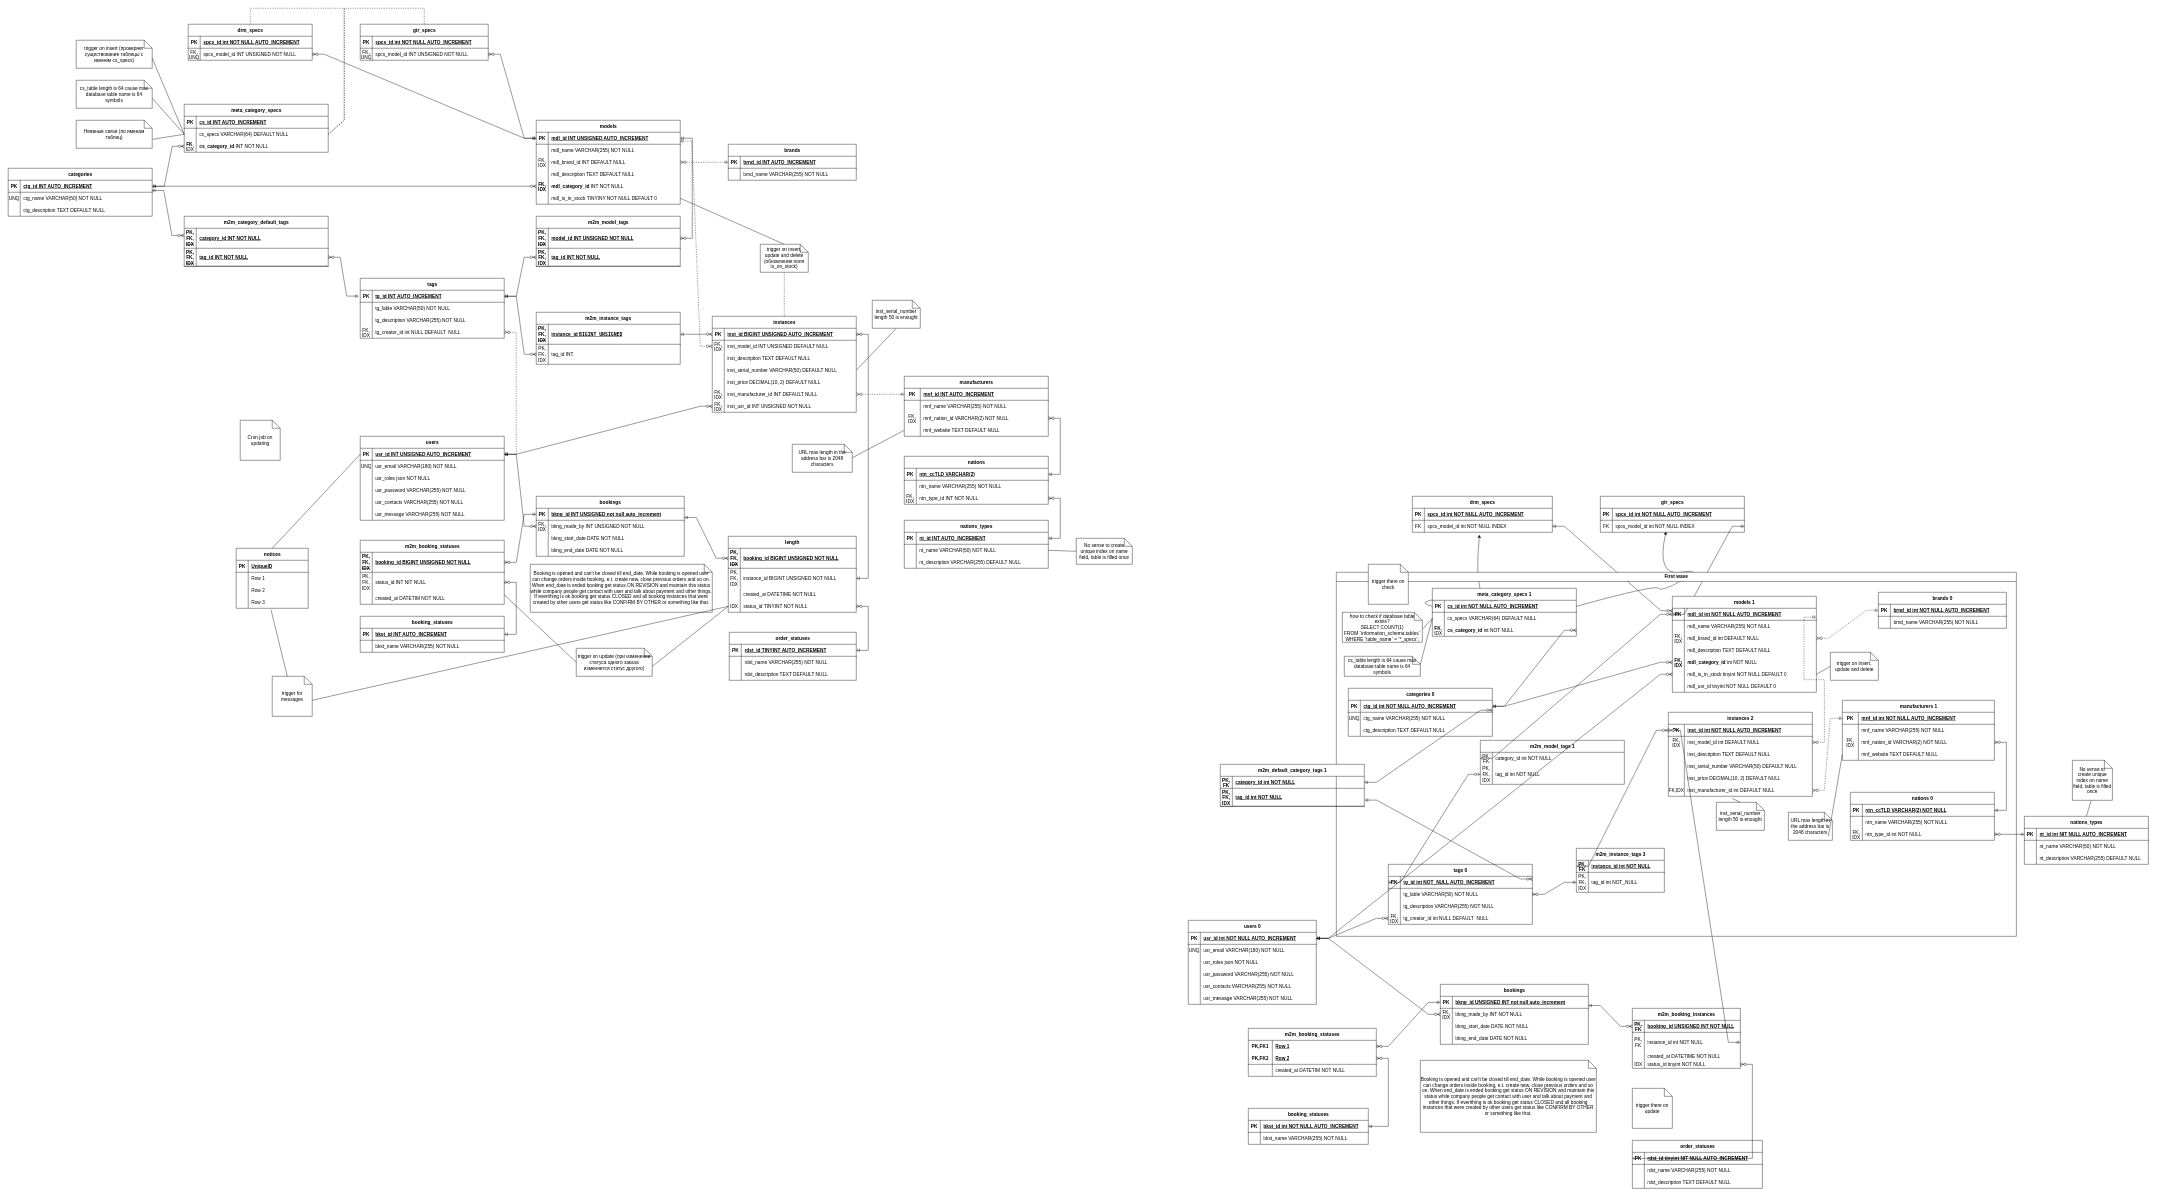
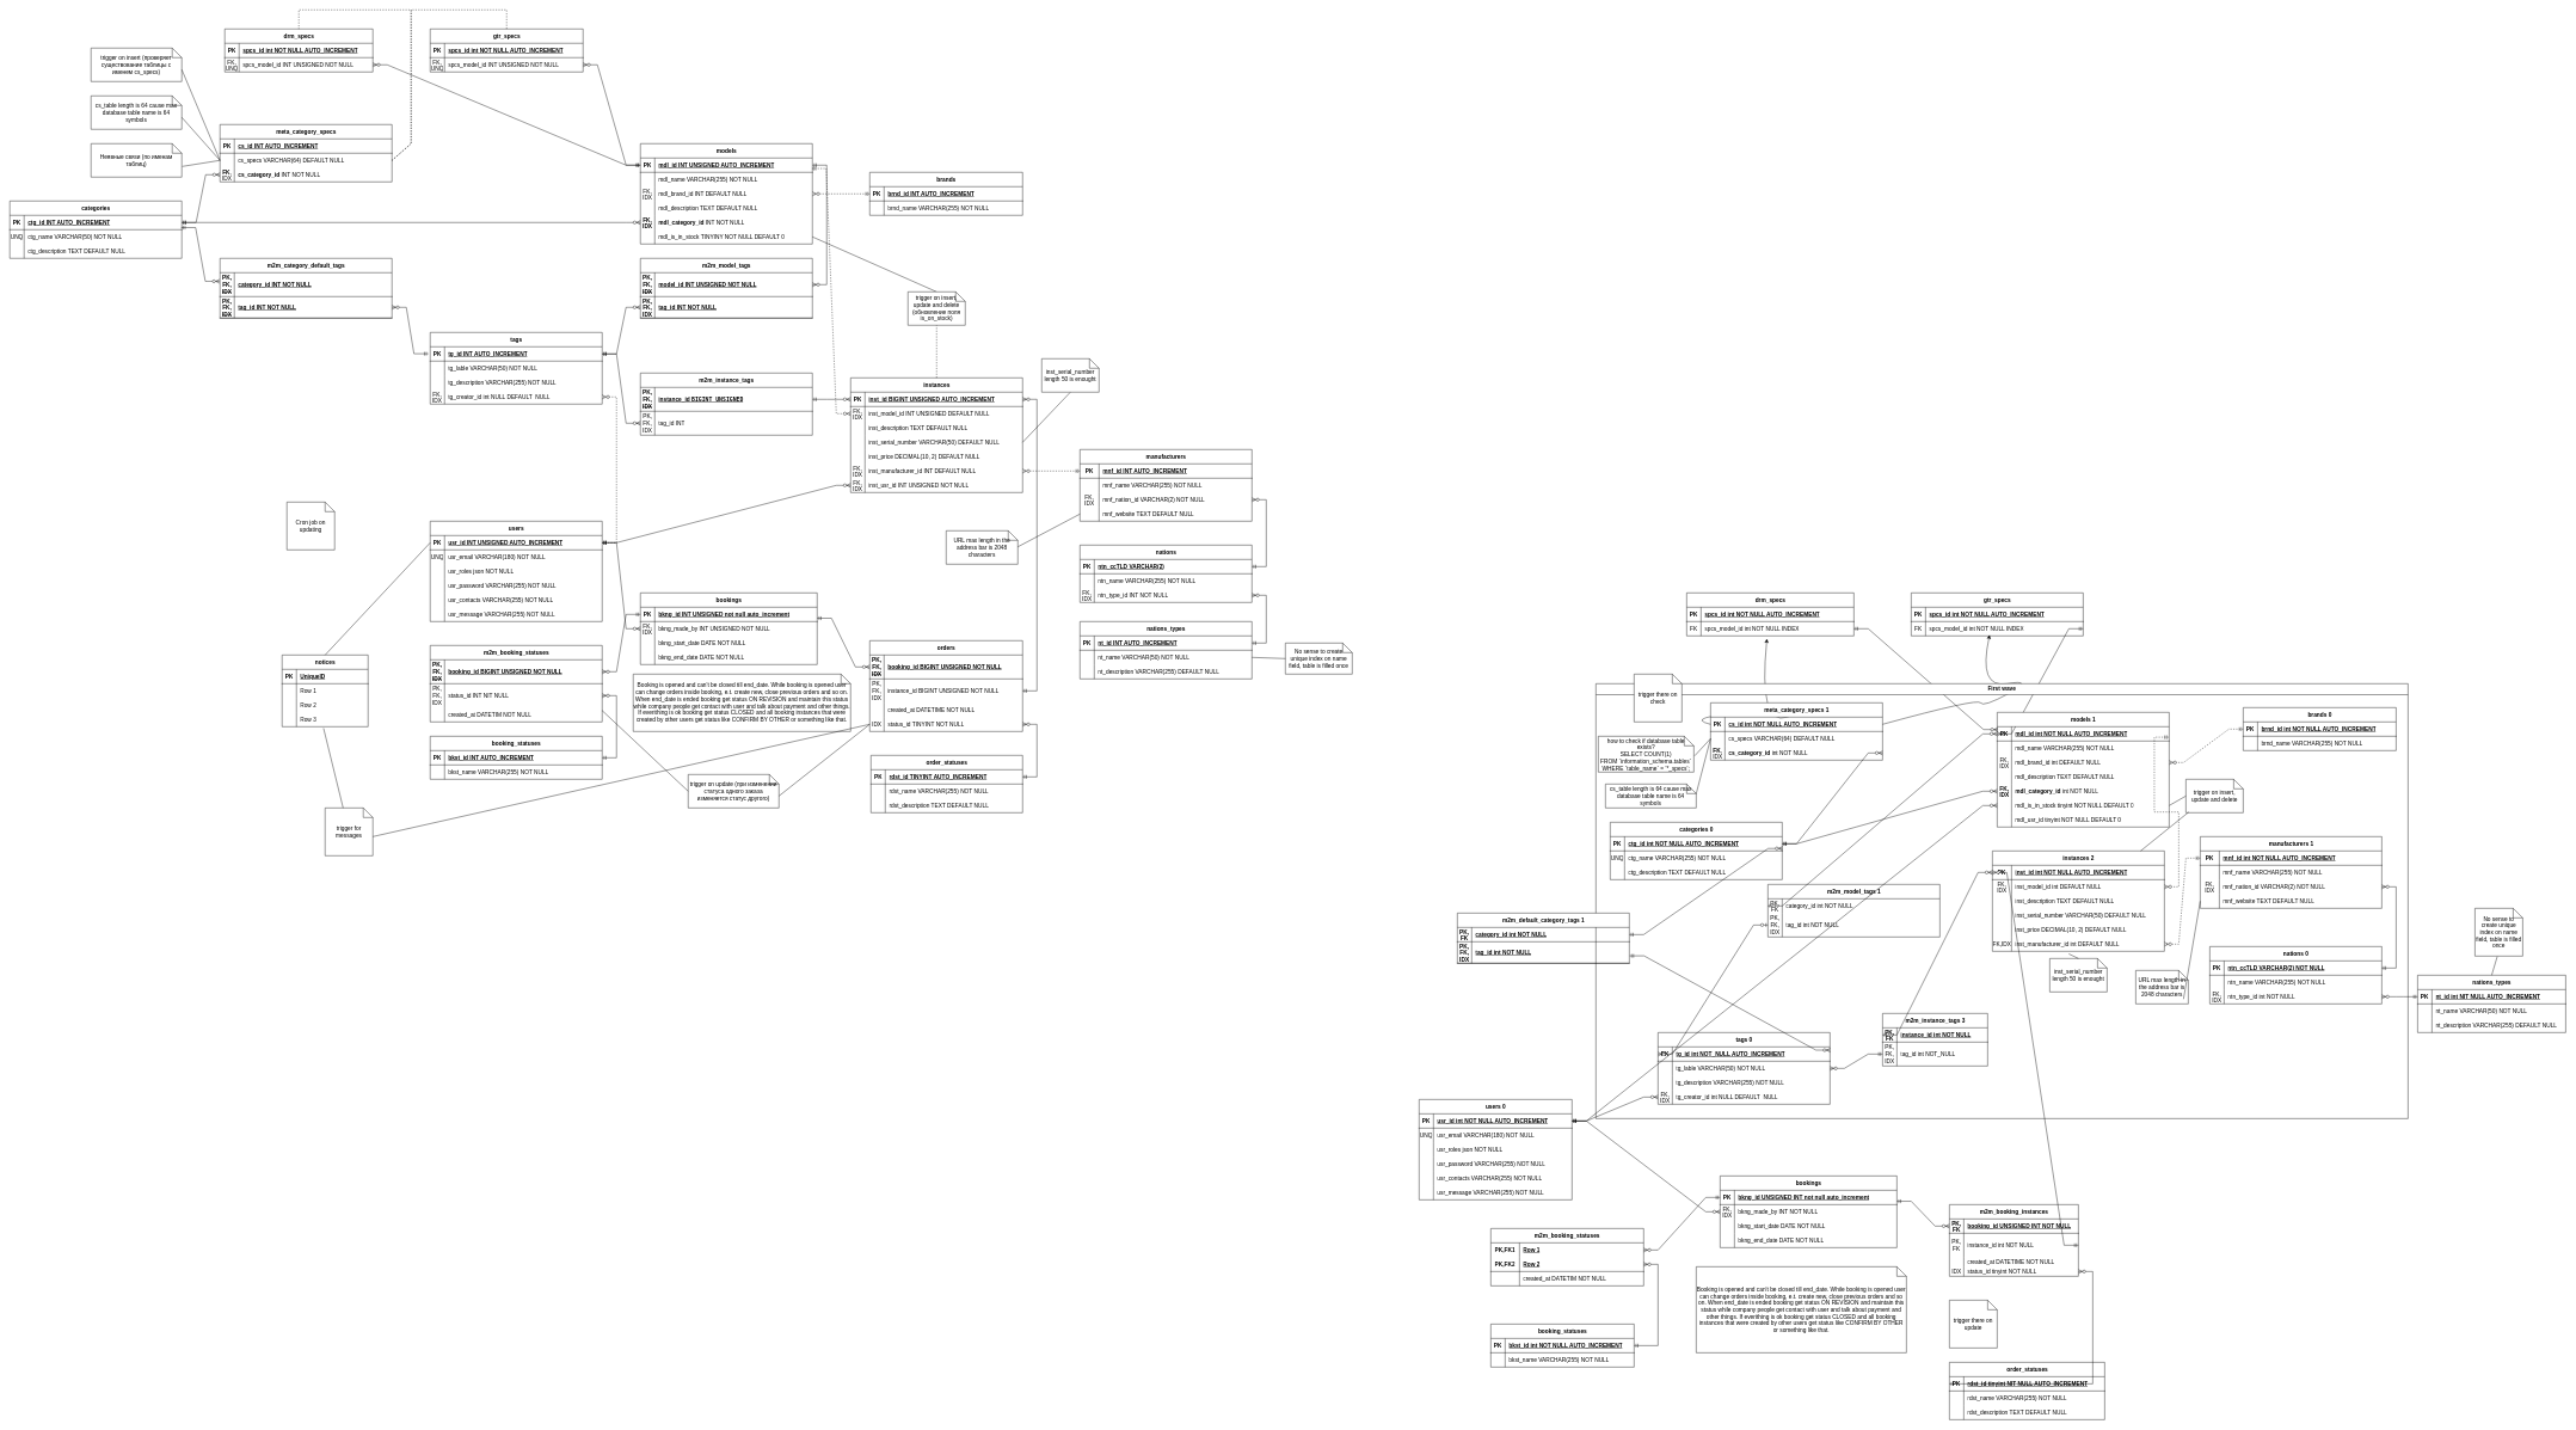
- <mxCell id="325" value="length" style="shape=table;startSize=30;container=1;collapsible=1;childLayout=tableLayout;fixedRows=1;rowLines=0;fontStyle=1;align=center;resizeLast=1;html=1;" parent="1" vertex="1"><mxGeometry x="1820" y="1340" width="320" height="190.0" as="geometry" /></mxCell>
+ <mxCell id="325" value="orders" style="shape=table;startSize=30;container=1;collapsible=1;childLayout=tableLayout;fixedRows=1;rowLines=0;fontStyle=1;align=center;resizeLast=1;html=1;" parent="1" vertex="1"><mxGeometry x="1820" y="1340" width="320" height="190.0" as="geometry" /></mxCell>
- <mxCell id="173" value="how to check if database table exists?&lt;br&gt;SELECT COUNT(1)&lt;br&gt;FROM `information_schema.tables`&lt;br&gt;WHERE `table_name` = '*_specs';" style="shape=note;size=20;whiteSpace=wrap;html=1;" parent="40" vertex="1"><mxGeometry x="15" y="100" width="200" height="75" as="geometry" /></mxCell>
+ <mxCell id="173" value="how to check if database table exists?&lt;br&gt;SELECT COUNT(1)&lt;br&gt;FROM `information_schema.tables`&lt;br&gt;WHERE `table_name` = '*_specs';" style="shape=note;size=20;whiteSpace=wrap;html=1;" parent="40" vertex="1"><mxGeometry x="5" y="110" width="200" height="75" as="geometry" /></mxCell>
+ <mxCell id="179" value="" style="endArrow=none;html=1;rounded=0;entryX=0.049;entryY=0.981;entryDx=0;entryDy=0;entryPerimeter=0;" parent="40" source="41" target="177" edge="1"><mxGeometry relative="1" as="geometry"><mxPoint x="1030" y="380" as="sourcePoint" /><mxPoint x="1190" y="380" as="targetPoint" /></mxGeometry></mxCell>
